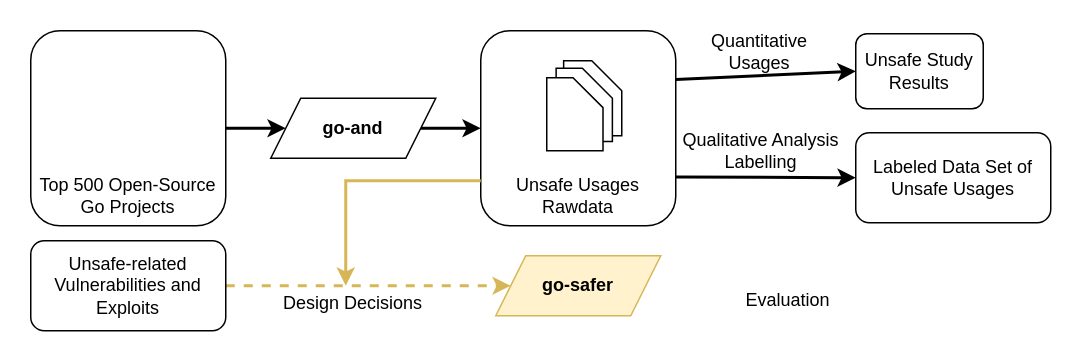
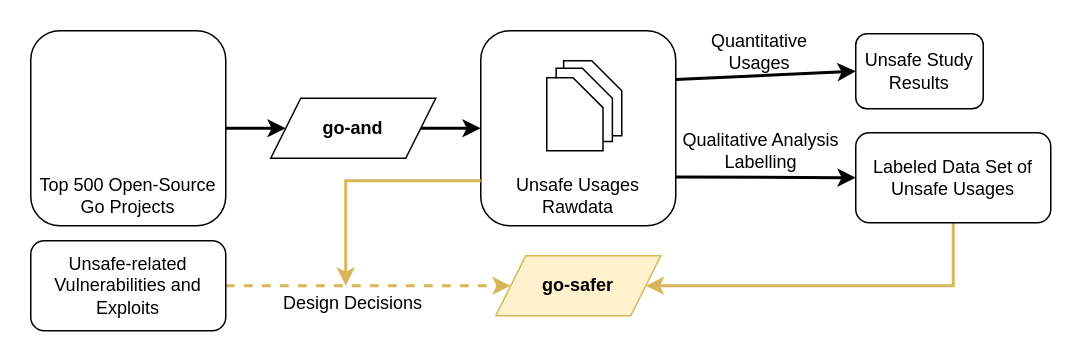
+ <mxCell id="7" style="edgeStyle=orthogonalEdgeStyle;rounded=0;orthogonalLoop=1;jettySize=auto;html=1;exitX=0.5;exitY=1;exitDx=0;exitDy=0;entryX=1;entryY=0.5;entryDx=0;entryDy=0;strokeWidth=2;fillColor=#fff2cc;strokeColor=#d6b656;" edge="1" parent="1" source="8" target="4"><mxGeometry relative="1" as="geometry"><Array as="points"><mxPoint x="635" y="190" /></Array></mxGeometry></mxCell>
- <mxCell id="23" value="Evaluation" style="text;html=1;strokeColor=none;fillColor=none;align=center;verticalAlign=middle;whiteSpace=wrap;rounded=0;" vertex="1" parent="1"><mxGeometry x="450" y="190" width="150" height="20" as="geometry" /></mxCell>
